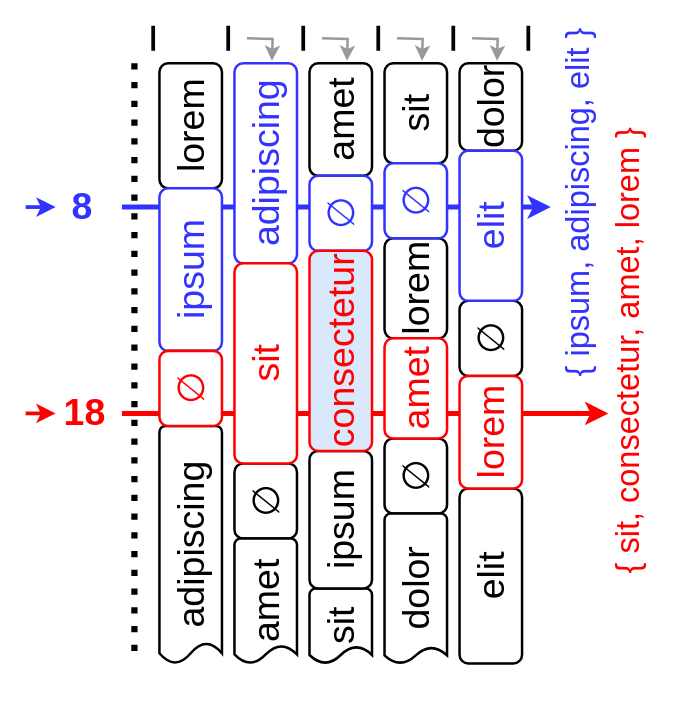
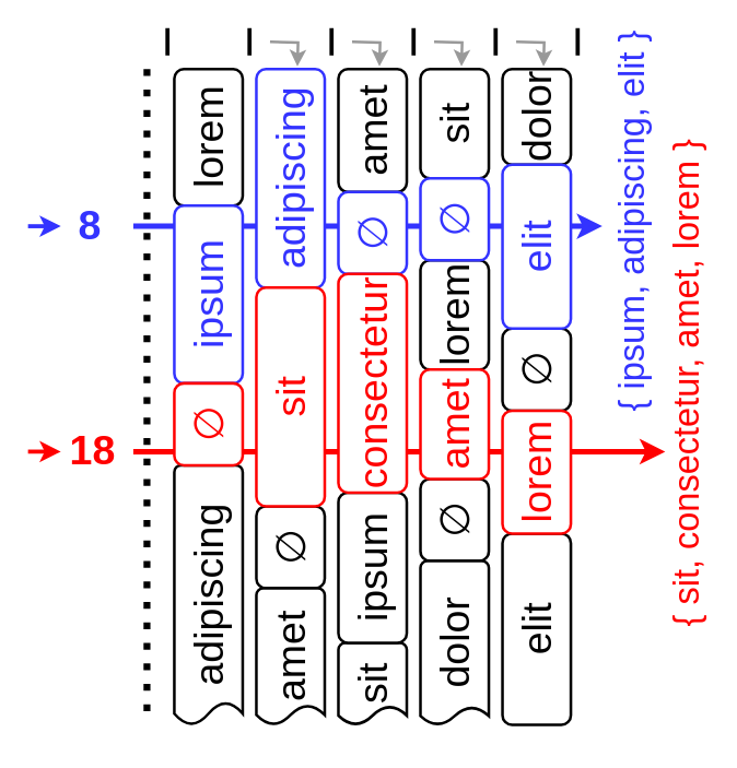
- <mxCell id="42" value="consectetur" style="rounded=1;whiteSpace=wrap;html=1;absoluteArcSize=1;arcSize=14;strokeWidth=2;horizontal=0;fontSize=30;fontColor=#FF0000;strokeColor=#FF0000;fillColor=#dae8fc;" parent="1" vertex="1"><mxGeometry x="247" y="200" width="50" height="160" as="geometry" /></mxCell>
+ <mxCell id="42" value="consectetur" style="rounded=1;whiteSpace=wrap;html=1;absoluteArcSize=1;arcSize=14;strokeWidth=2;horizontal=0;fontSize=30;fontColor=#FF0000;strokeColor=#FF0000;" parent="1" vertex="1"><mxGeometry x="247" y="200" width="50" height="160" as="geometry" /></mxCell>
